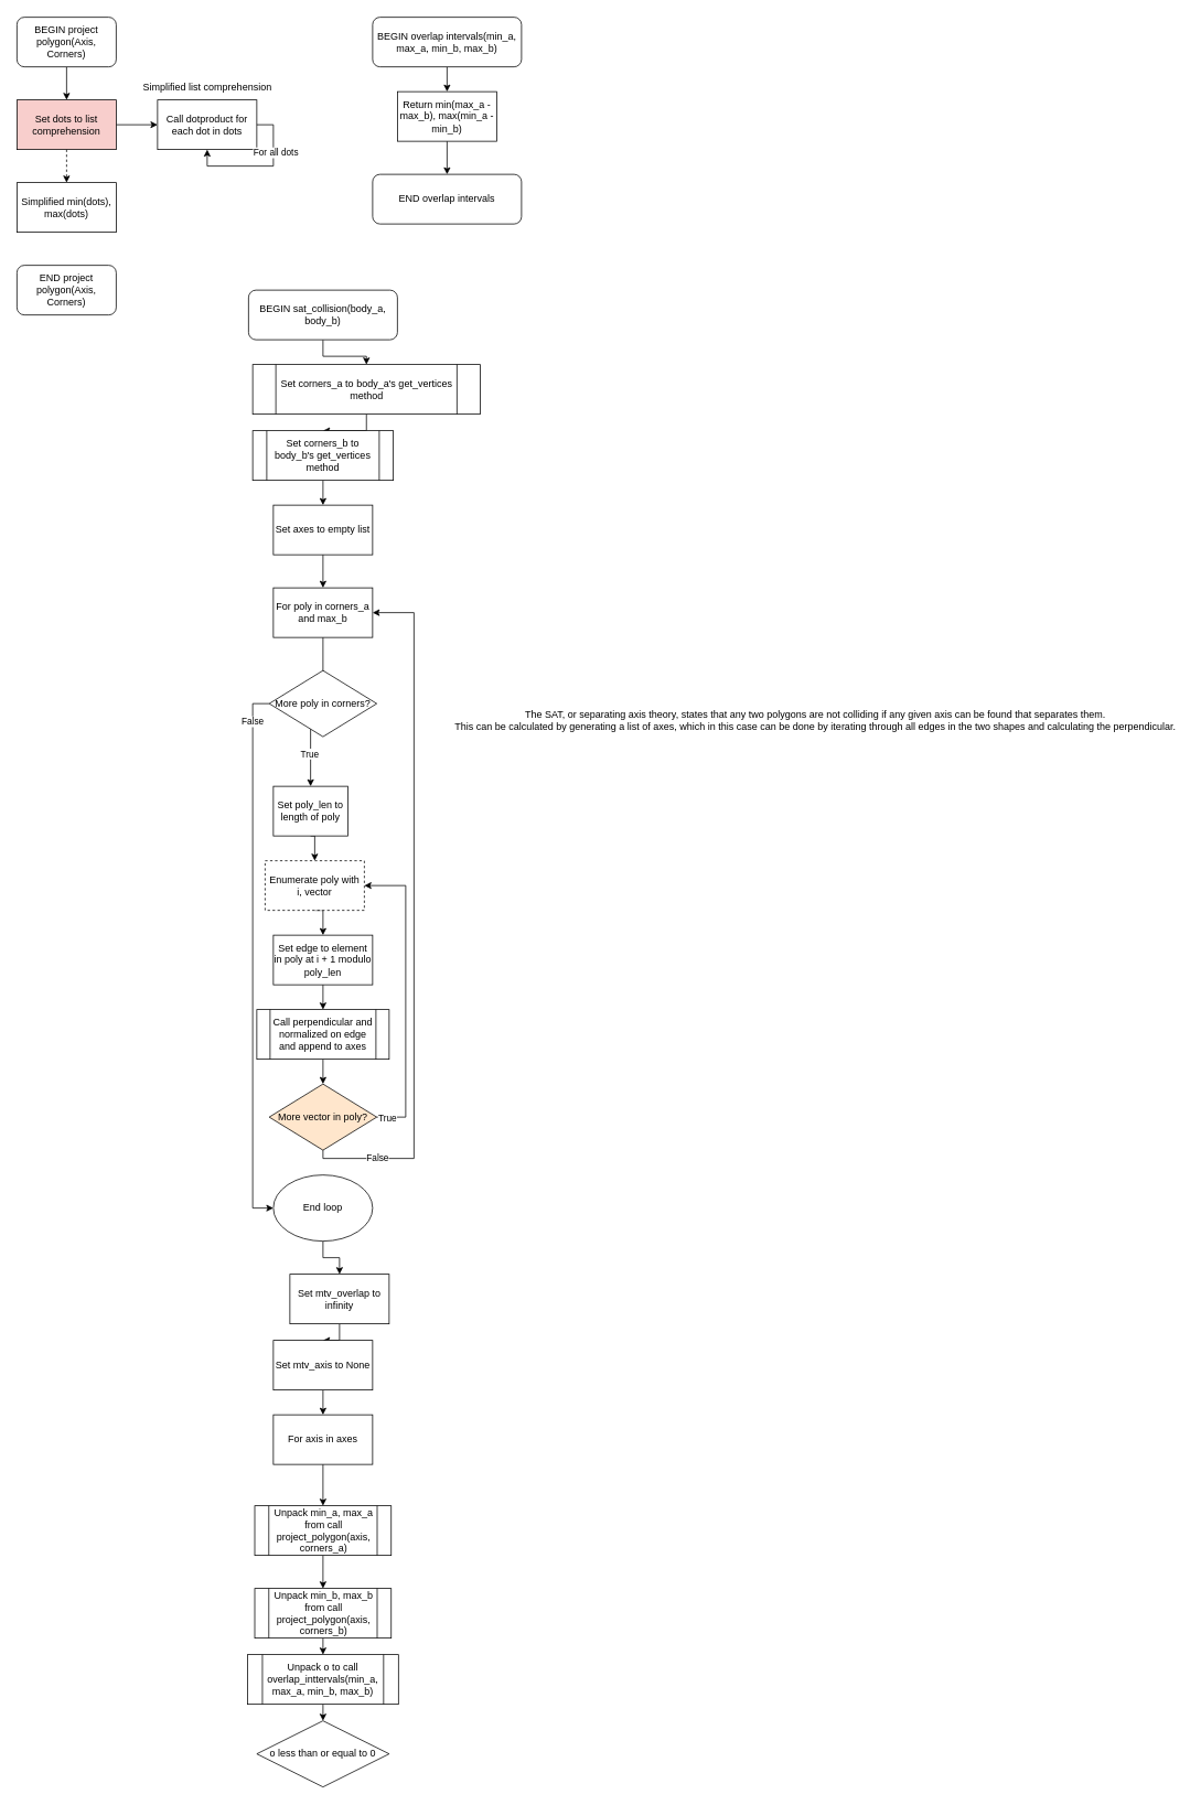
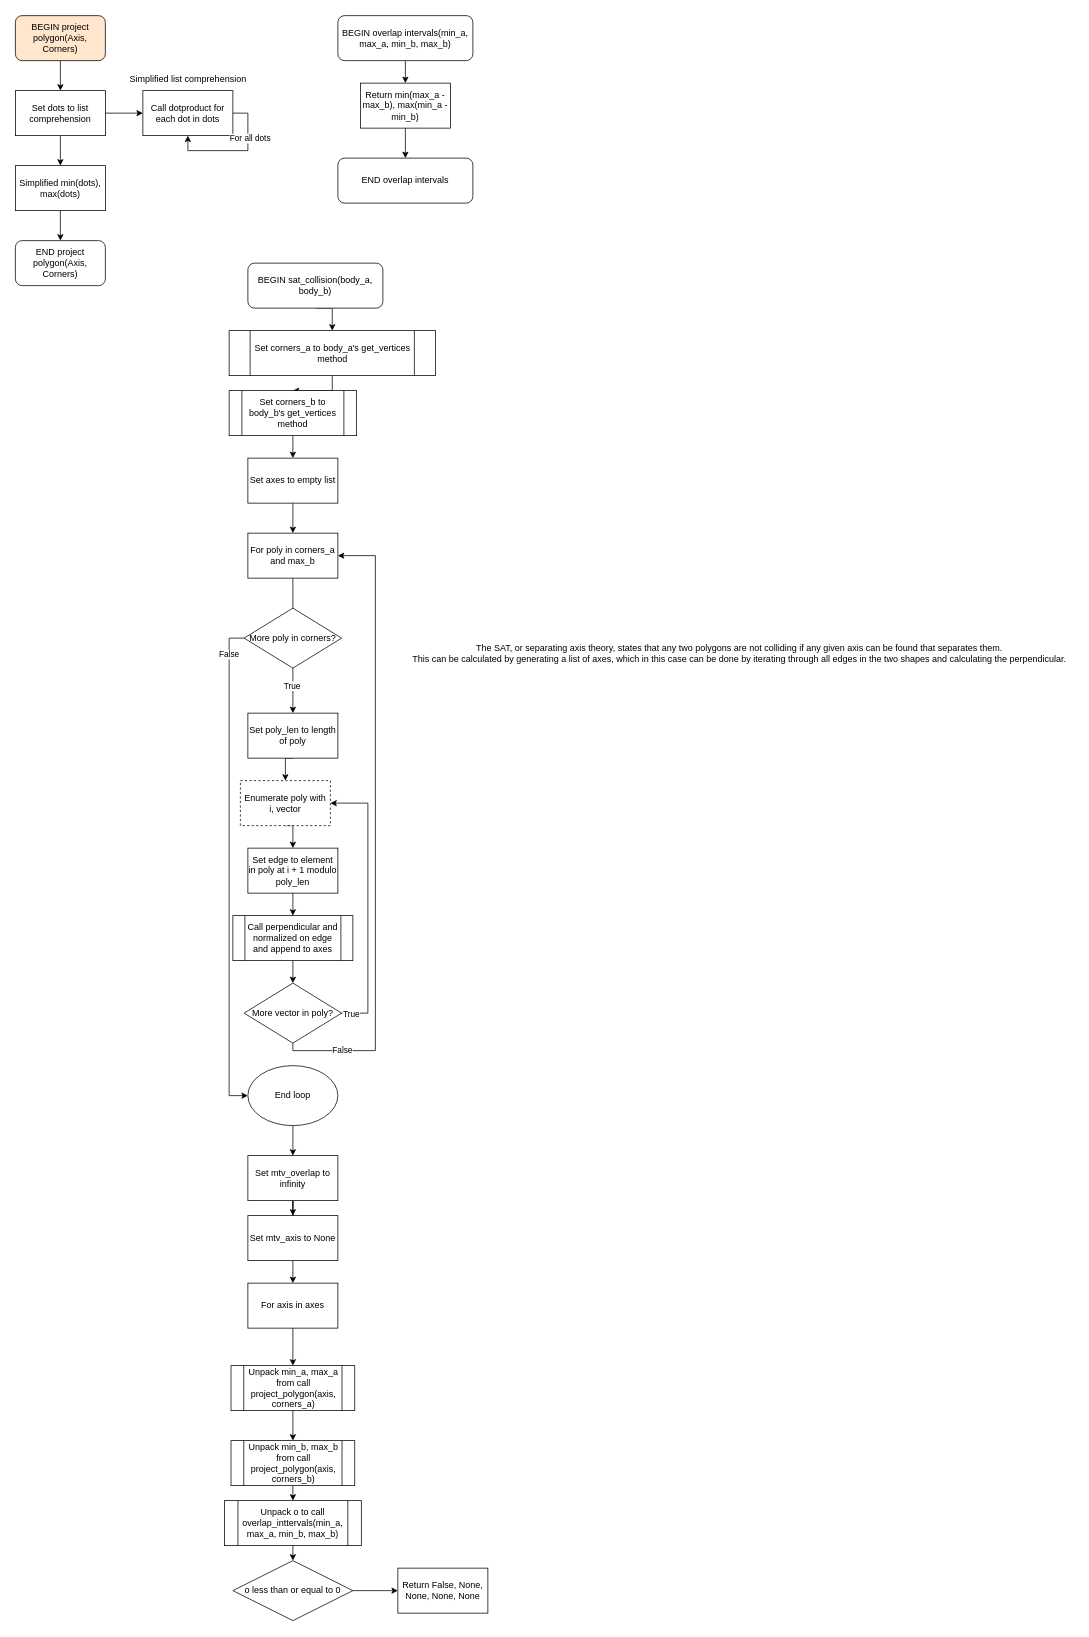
- <mxCell id="3" value="BEGIN project polygon(Axis, Corners)" style="rounded=1;whiteSpace=wrap;html=1;" vertex="1" parent="1"><mxGeometry x="20" y="20" width="120" height="60" as="geometry" /></mxCell>
+ <mxCell id="3" value="BEGIN project polygon(Axis, Corners)" style="rounded=1;whiteSpace=wrap;html=1;fillColor=#ffe6cc;" vertex="1" parent="1"><mxGeometry x="20" y="20" width="120" height="60" as="geometry" /></mxCell>
- <mxCell id="6" value="Set dots to list comprehension" style="rounded=0;whiteSpace=wrap;html=1;fillColor=#f8cecc;" vertex="1" parent="1"><mxGeometry x="20" y="120" width="120" height="60" as="geometry" /></mxCell>
+ <mxCell id="6" value="Set dots to list comprehension" style="rounded=0;whiteSpace=wrap;html=1;" vertex="1" parent="1"><mxGeometry x="20" y="120" width="120" height="60" as="geometry" /></mxCell>
- <mxCell id="5" style="edgeStyle=orthogonalEdgeStyle;rounded=0;orthogonalLoop=1;jettySize=auto;html=1;exitX=0.5;exitY=1;exitDx=0;exitDy=0;entryX=0.5;entryY=0;entryDx=0;entryDy=0;dashed=1;" edge="1" parent="1" source="6" target="12"><mxGeometry relative="1" as="geometry" /></mxCell>
+ <mxCell id="5" style="edgeStyle=orthogonalEdgeStyle;rounded=0;orthogonalLoop=1;jettySize=auto;html=1;exitX=0.5;exitY=1;exitDx=0;exitDy=0;entryX=0.5;entryY=0;entryDx=0;entryDy=0;" edge="1" parent="1" source="6" target="12"><mxGeometry relative="1" as="geometry" /></mxCell>
+ <mxCell id="11" style="edgeStyle=orthogonalEdgeStyle;rounded=0;orthogonalLoop=1;jettySize=auto;html=1;exitX=0.5;exitY=1;exitDx=0;exitDy=0;entryX=0.5;entryY=0;entryDx=0;entryDy=0;" edge="1" parent="1" source="12" target="13"><mxGeometry relative="1" as="geometry" /></mxCell>
- <mxCell id="20" value="BEGIN sat_collision(body_a, body_b)" style="rounded=1;whiteSpace=wrap;html=1;" vertex="1" parent="1"><mxGeometry x="300" y="350" width="180" height="60" as="geometry" /></mxCell>
+ <mxCell id="20" value="BEGIN sat_collision(body_a, body_b)" style="rounded=1;whiteSpace=wrap;html=1;" vertex="1" parent="1"><mxGeometry x="330" y="350" width="180" height="60" as="geometry" /></mxCell>
- <mxCell id="35" value="&lt;div&gt;Set poly_len to length of poly&lt;/div&gt;" style="rounded=0;whiteSpace=wrap;html=1;" vertex="1" parent="1"><mxGeometry x="330" y="950" width="90" height="60" as="geometry" /></mxCell>
+ <mxCell id="35" value="&lt;div&gt;Set poly_len to length of poly&lt;/div&gt;" style="rounded=0;whiteSpace=wrap;html=1;" vertex="1" parent="1"><mxGeometry x="330" y="950" width="120" height="60" as="geometry" /></mxCell>
- <mxCell id="42" value="More vector in poly?" style="rhombus;whiteSpace=wrap;html=1;fillColor=#ffe6cc;" vertex="1" parent="1"><mxGeometry x="325" y="1310" width="130" height="80" as="geometry" /></mxCell>
+ <mxCell id="42" value="More vector in poly?" style="rhombus;whiteSpace=wrap;html=1;" vertex="1" parent="1"><mxGeometry x="325" y="1310" width="130" height="80" as="geometry" /></mxCell>
- <mxCell id="49" value="Set mtv_overlap to infinity" style="rounded=0;whiteSpace=wrap;html=1;" vertex="1" parent="1"><mxGeometry x="350" y="1540" width="120" height="60" as="geometry" /></mxCell>
+ <mxCell id="49" value="Set mtv_overlap to infinity" style="rounded=0;whiteSpace=wrap;html=1;" vertex="1" parent="1"><mxGeometry x="330" y="1540" width="120" height="60" as="geometry" /></mxCell>
+ <mxCell id="60" style="edgeStyle=orthogonalEdgeStyle;rounded=0;orthogonalLoop=1;jettySize=auto;html=1;exitX=1;exitY=0.5;exitDx=0;exitDy=0;entryX=0;entryY=0.5;entryDx=0;entryDy=0;" edge="1" parent="1" source="61" target="62"><mxGeometry relative="1" as="geometry" /></mxCell>
+ <mxCell id="62" value="Return False, None, None, None, None" style="rounded=0;whiteSpace=wrap;html=1;" vertex="1" parent="1"><mxGeometry x="530" y="2090" width="120" height="60" as="geometry" /></mxCell>
